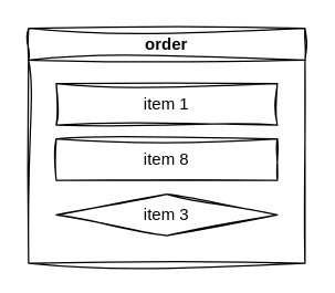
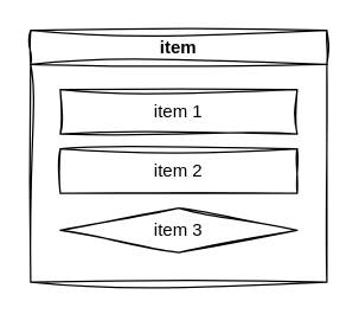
- <mxCell id="2" value="order" style="swimlane;whiteSpace=wrap;html=1;sketch=1;curveFitting=1;jiggle=2;" parent="1" vertex="1"><mxGeometry x="20" y="20" width="200" height="170" as="geometry" /></mxCell>
+ <mxCell id="2" value="item" style="swimlane;whiteSpace=wrap;html=1;sketch=1;curveFitting=1;jiggle=2;" parent="1" vertex="1"><mxGeometry x="20" y="20" width="200" height="170" as="geometry" /></mxCell>
- <mxCell id="4" value="item 8" style="rounded=0;whiteSpace=wrap;html=1;sketch=1;curveFitting=1;jiggle=2;" parent="2" vertex="1"><mxGeometry x="20" y="80" width="160" height="30" as="geometry" /></mxCell>
+ <mxCell id="4" value="item 2" style="rounded=0;whiteSpace=wrap;html=1;sketch=1;curveFitting=1;jiggle=2;" parent="2" vertex="1"><mxGeometry x="20" y="80" width="160" height="30" as="geometry" /></mxCell>
